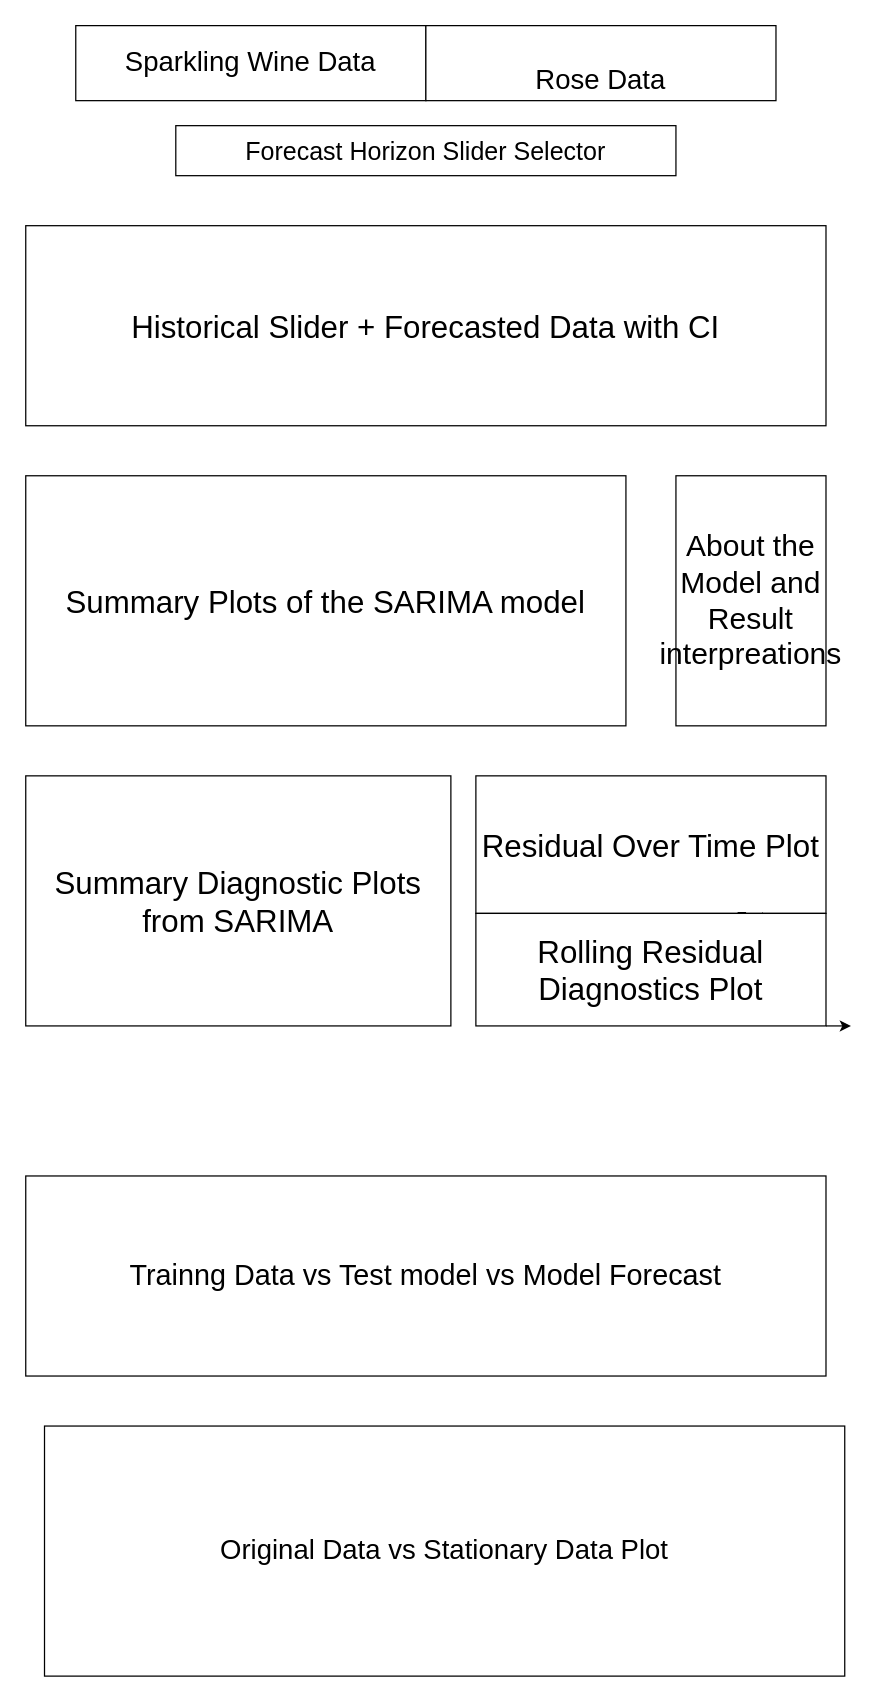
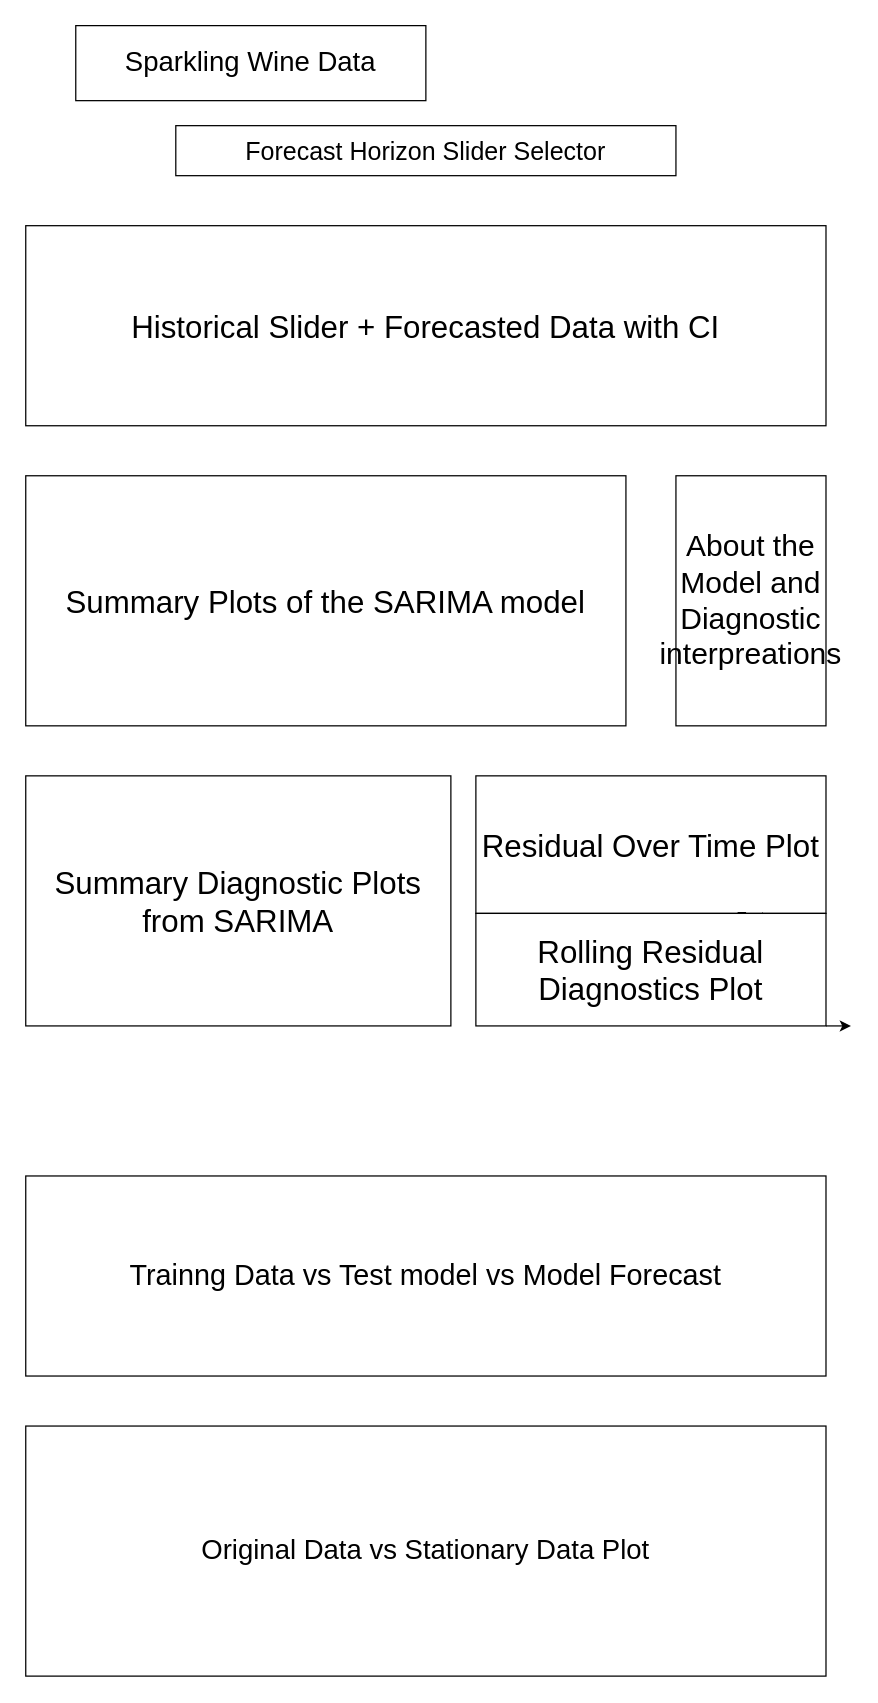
- <mxCell id="3" value="&lt;div&gt;&lt;font style=&quot;font-size: 22px;&quot;&gt;&lt;br&gt;&lt;/font&gt;&lt;/div&gt;&lt;div&gt;&lt;font style=&quot;font-size: 22px;&quot;&gt;Rose Data&lt;/font&gt;&lt;/div&gt;" style="rounded=0;whiteSpace=wrap;html=1;" parent="1" vertex="1"><mxGeometry x="340" y="20" width="280" height="60" as="geometry" /></mxCell>
- <mxCell id="10" value="&lt;font style=&quot;font-size: 24px;&quot;&gt;About the Model and Result interpreations&lt;/font&gt;" style="rounded=0;whiteSpace=wrap;html=1;" parent="1" vertex="1"><mxGeometry x="540" y="380" width="120" height="200" as="geometry" /></mxCell>
+ <mxCell id="10" value="&lt;font style=&quot;font-size: 24px;&quot;&gt;About the Model and Diagnostic interpreations&lt;/font&gt;" style="rounded=0;whiteSpace=wrap;html=1;" parent="1" vertex="1"><mxGeometry x="540" y="380" width="120" height="200" as="geometry" /></mxCell>
- <mxCell id="8" value="&lt;font style=&quot;font-size: 22px;&quot;&gt;Original Data vs Stationary Data Plot&lt;/font&gt;" style="rounded=0;whiteSpace=wrap;html=1;" parent="1" vertex="1"><mxGeometry x="35" y="1140" width="640" height="200" as="geometry" /></mxCell>
+ <mxCell id="8" value="&lt;font style=&quot;font-size: 22px;&quot;&gt;Original Data vs Stationary Data Plot&lt;/font&gt;" style="rounded=0;whiteSpace=wrap;html=1;" parent="1" vertex="1"><mxGeometry x="20" y="1140" width="640" height="200" as="geometry" /></mxCell>
